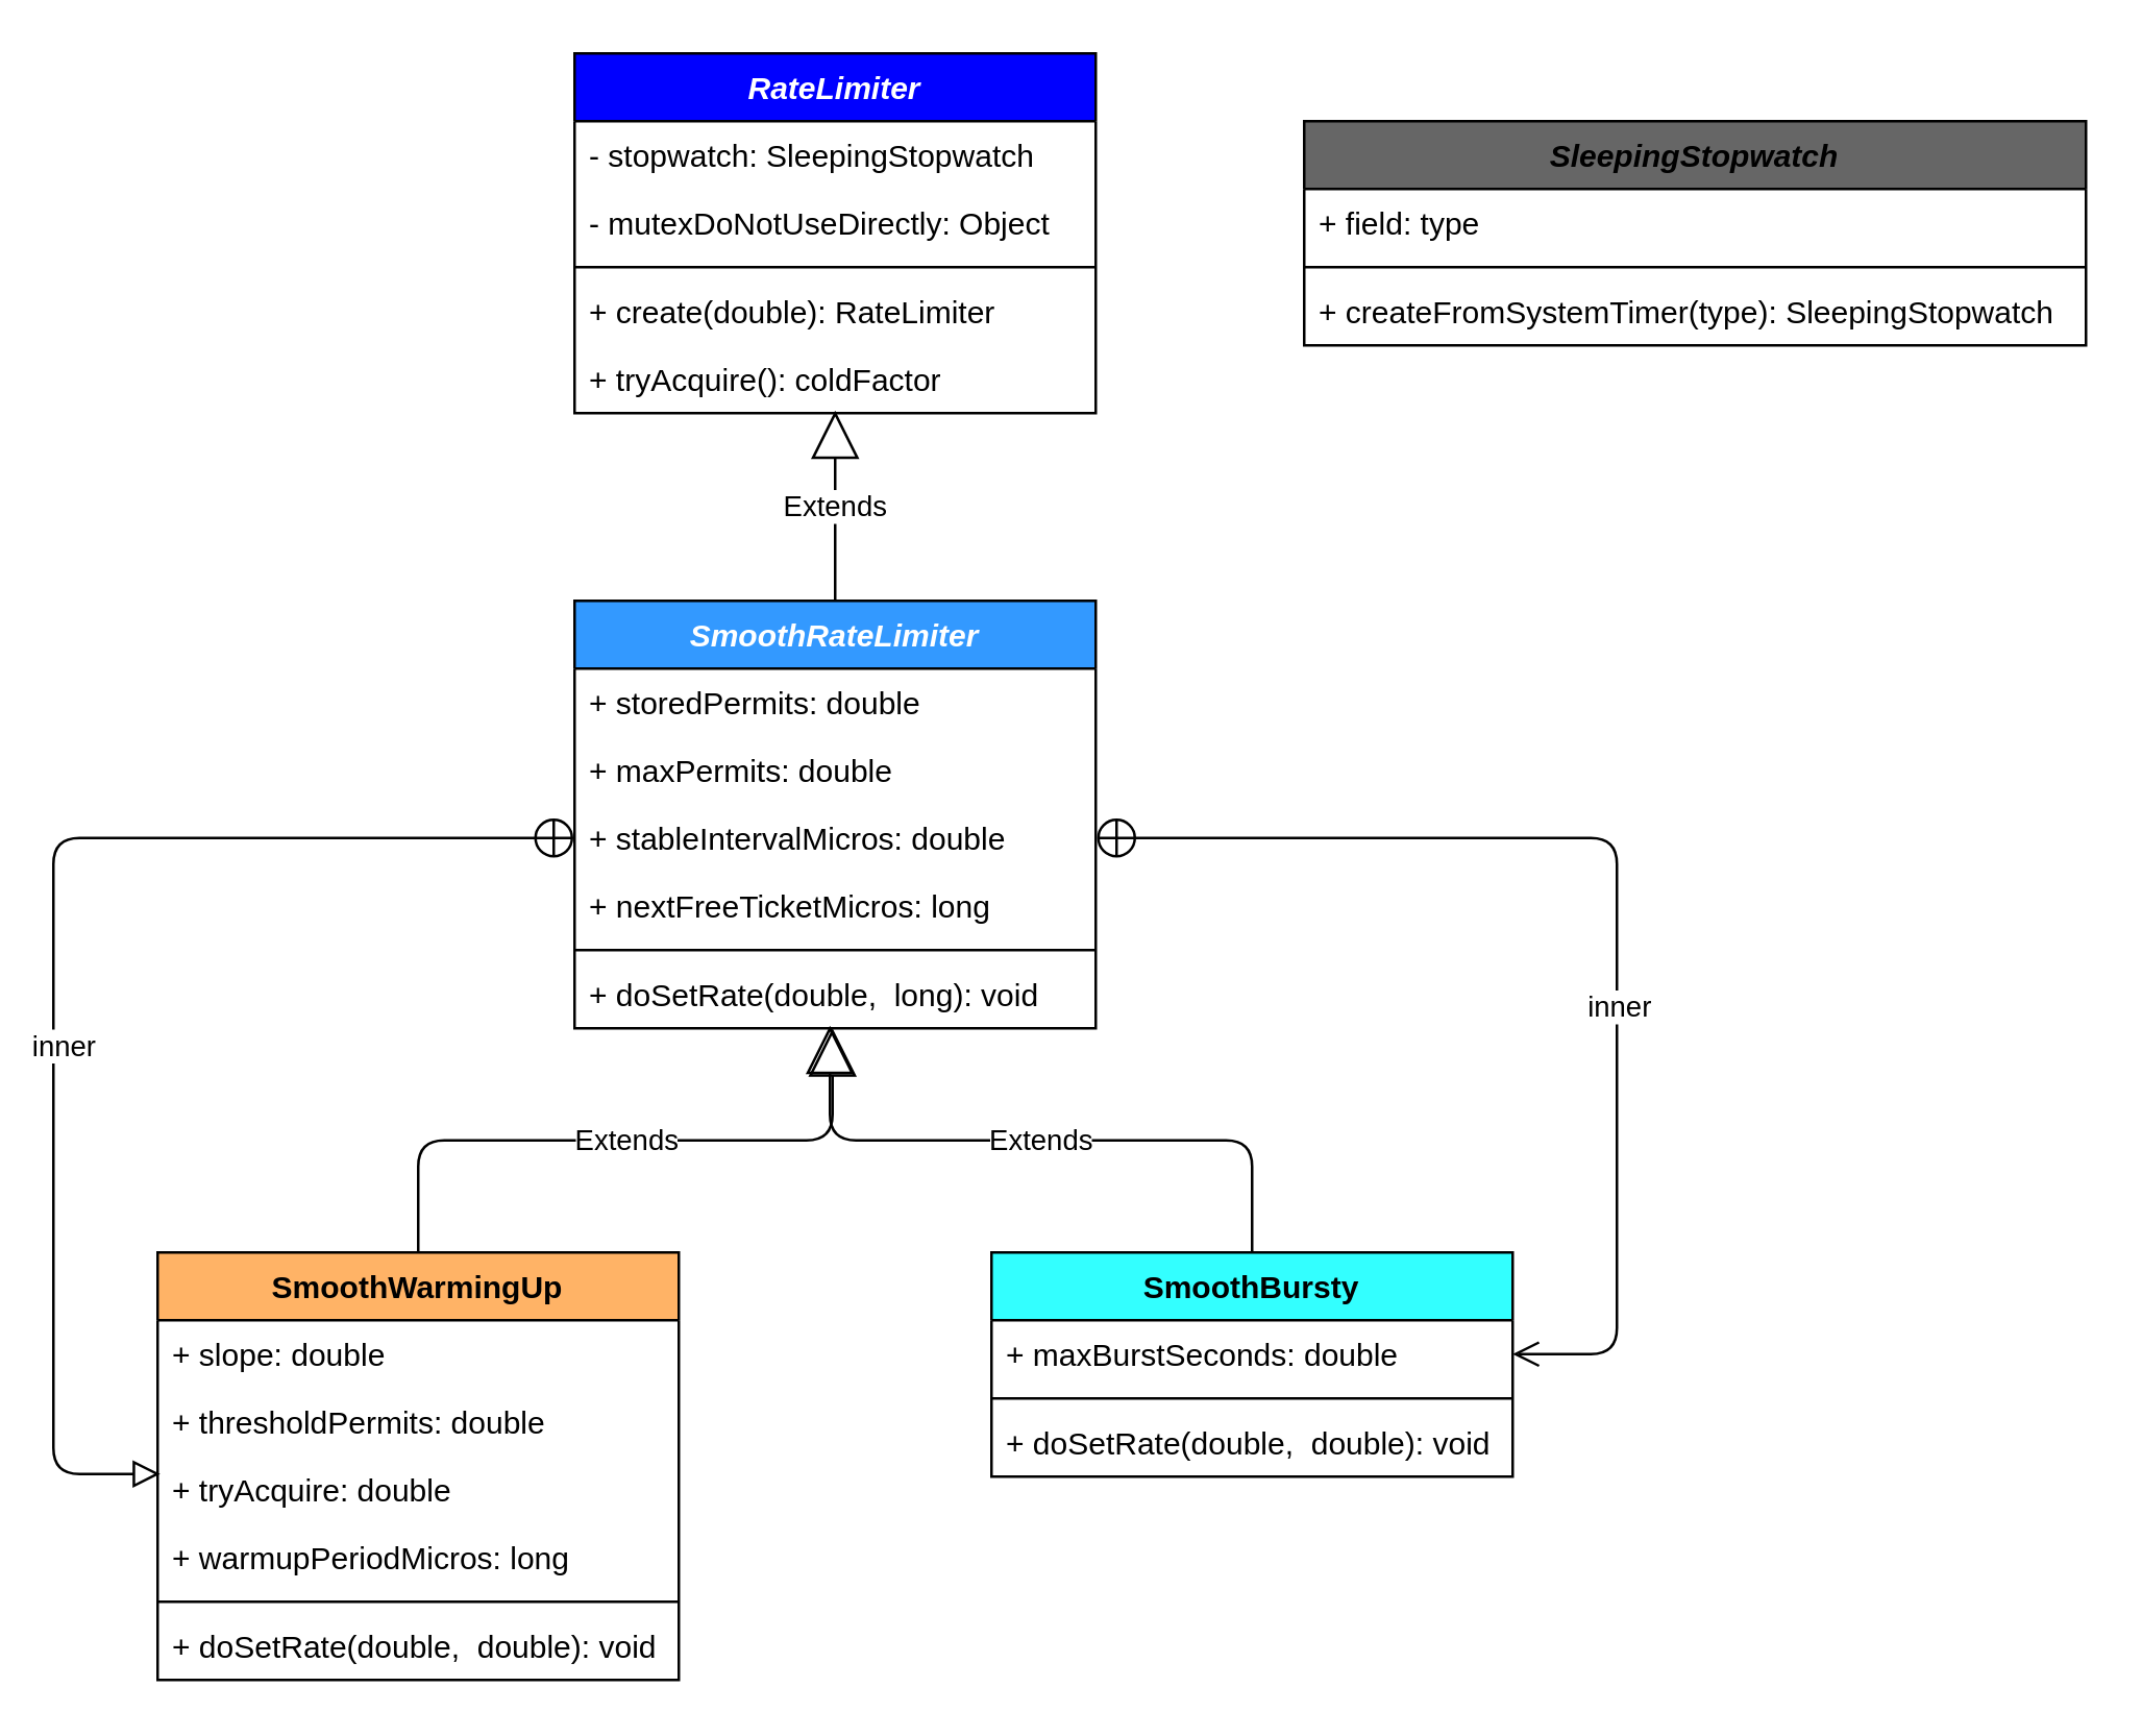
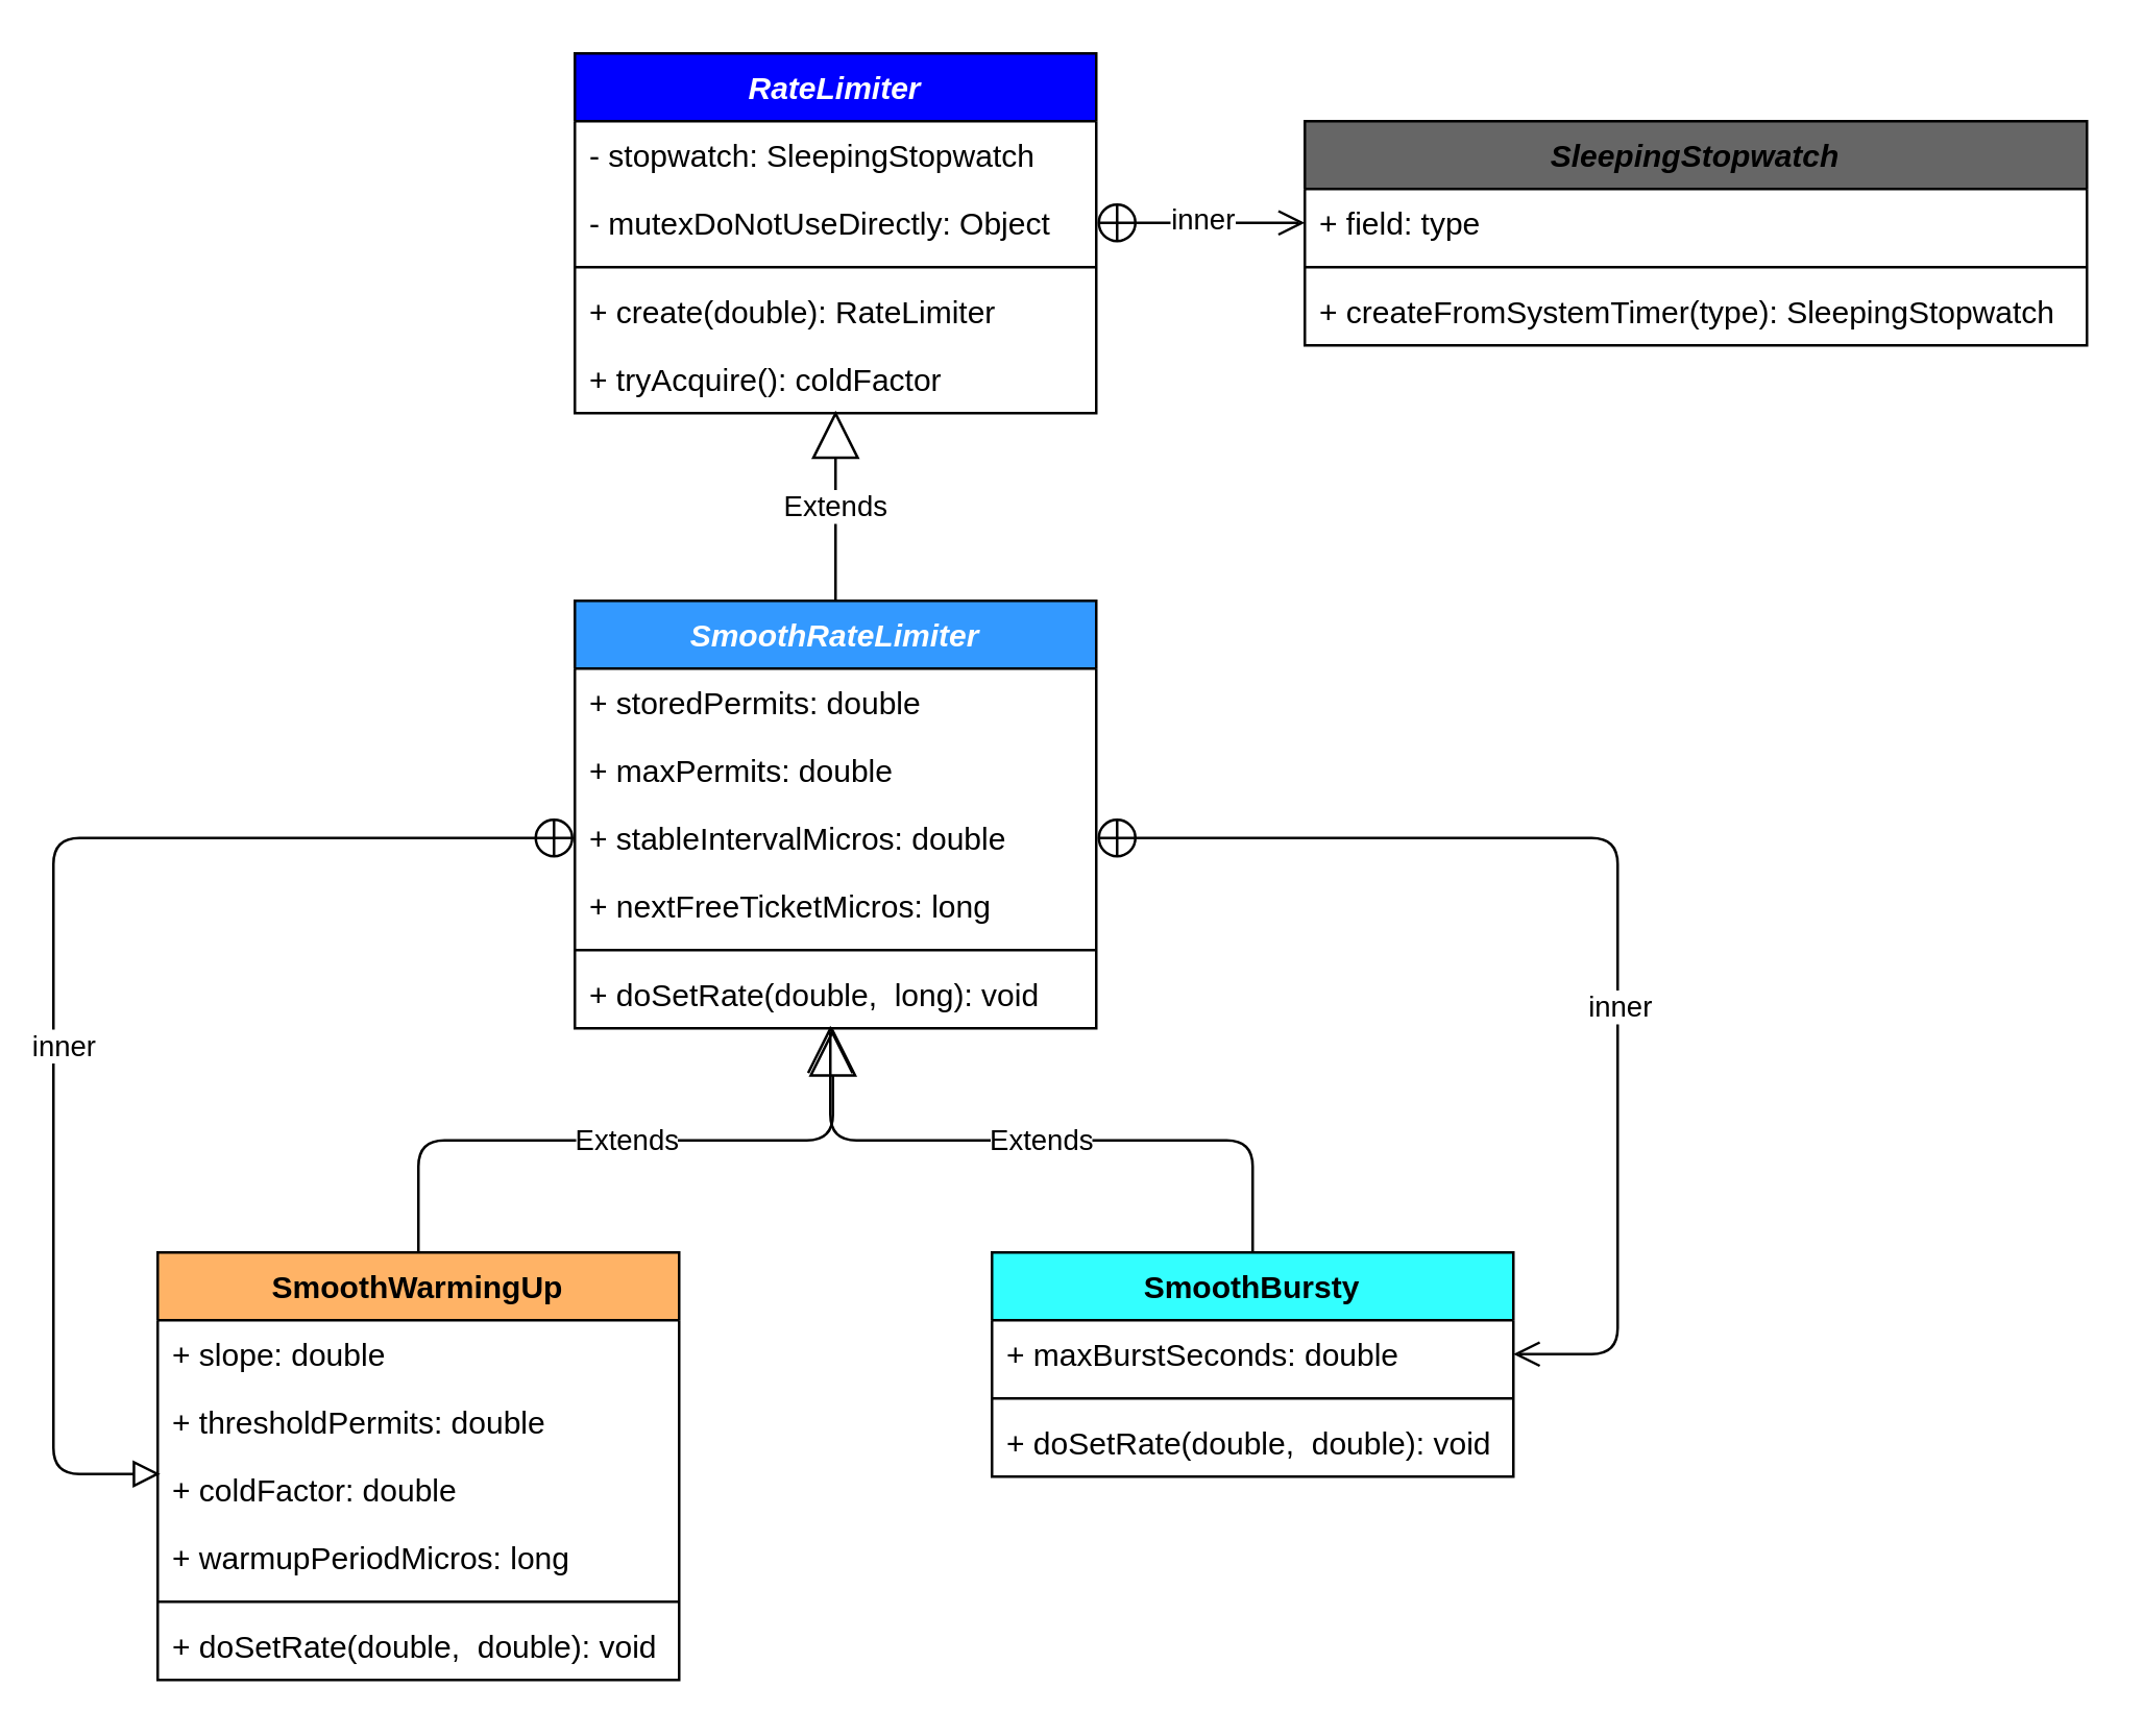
+ <mxCell id="8" value="" style="endArrow=open;startArrow=circlePlus;endFill=0;startFill=0;endSize=8;html=1;exitX=1;exitY=0.5;exitDx=0;exitDy=0;" parent="1" source="4" target="11" edge="1"><mxGeometry width="160" relative="1" as="geometry"><mxPoint x="285" y="137" as="sourcePoint" /><mxPoint x="285" y="230" as="targetPoint" /></mxGeometry></mxCell>
+ <mxCell id="9" value="inner" style="edgeLabel;html=1;align=center;verticalAlign=middle;resizable=0;points=[];" parent="8" vertex="1" connectable="0"><mxGeometry y="2" relative="1" as="geometry"><mxPoint as="offset" /></mxGeometry></mxCell>
- <mxCell id="34" value="Extends" style="endArrow=block;endSize=16;endFill=0;html=1;exitX=0.5;exitY=0;exitDx=0;exitDy=0;edgeStyle=orthogonalEdgeStyle;entryX=0.49;entryY=0.962;entryDx=0;entryDy=0;entryPerimeter=0;" parent="1" source="30" target="20" edge="1"><mxGeometry width="160" relative="1" as="geometry"><mxPoint x="130" y="530" as="sourcePoint" /><mxPoint x="327" y="405" as="targetPoint" /></mxGeometry></mxCell>
+ <mxCell id="34" value="Extends" style="endArrow=open;endSize=16;endFill=0;html=1;exitX=0.5;exitY=0;exitDx=0;exitDy=0;edgeStyle=orthogonalEdgeStyle;entryX=0.49;entryY=0.962;entryDx=0;entryDy=0;entryPerimeter=0;" parent="1" source="30" target="20" edge="1"><mxGeometry width="160" relative="1" as="geometry"><mxPoint x="130" y="530" as="sourcePoint" /><mxPoint x="327" y="405" as="targetPoint" /></mxGeometry></mxCell>
- <mxCell id="25" value="+ tryAcquire: double" style="text;strokeColor=none;fillColor=none;align=left;verticalAlign=top;spacingLeft=4;spacingRight=4;overflow=hidden;rotatable=0;points=[[0,0.5],[1,0.5]];portConstraint=eastwest;" parent="22" vertex="1"><mxGeometry y="78" width="200" height="26" as="geometry" /></mxCell>
+ <mxCell id="25" value="+ coldFactor: double" style="text;strokeColor=none;fillColor=none;align=left;verticalAlign=top;spacingLeft=4;spacingRight=4;overflow=hidden;rotatable=0;points=[[0,0.5],[1,0.5]];portConstraint=eastwest;" parent="22" vertex="1"><mxGeometry y="78" width="200" height="26" as="geometry" /></mxCell>
